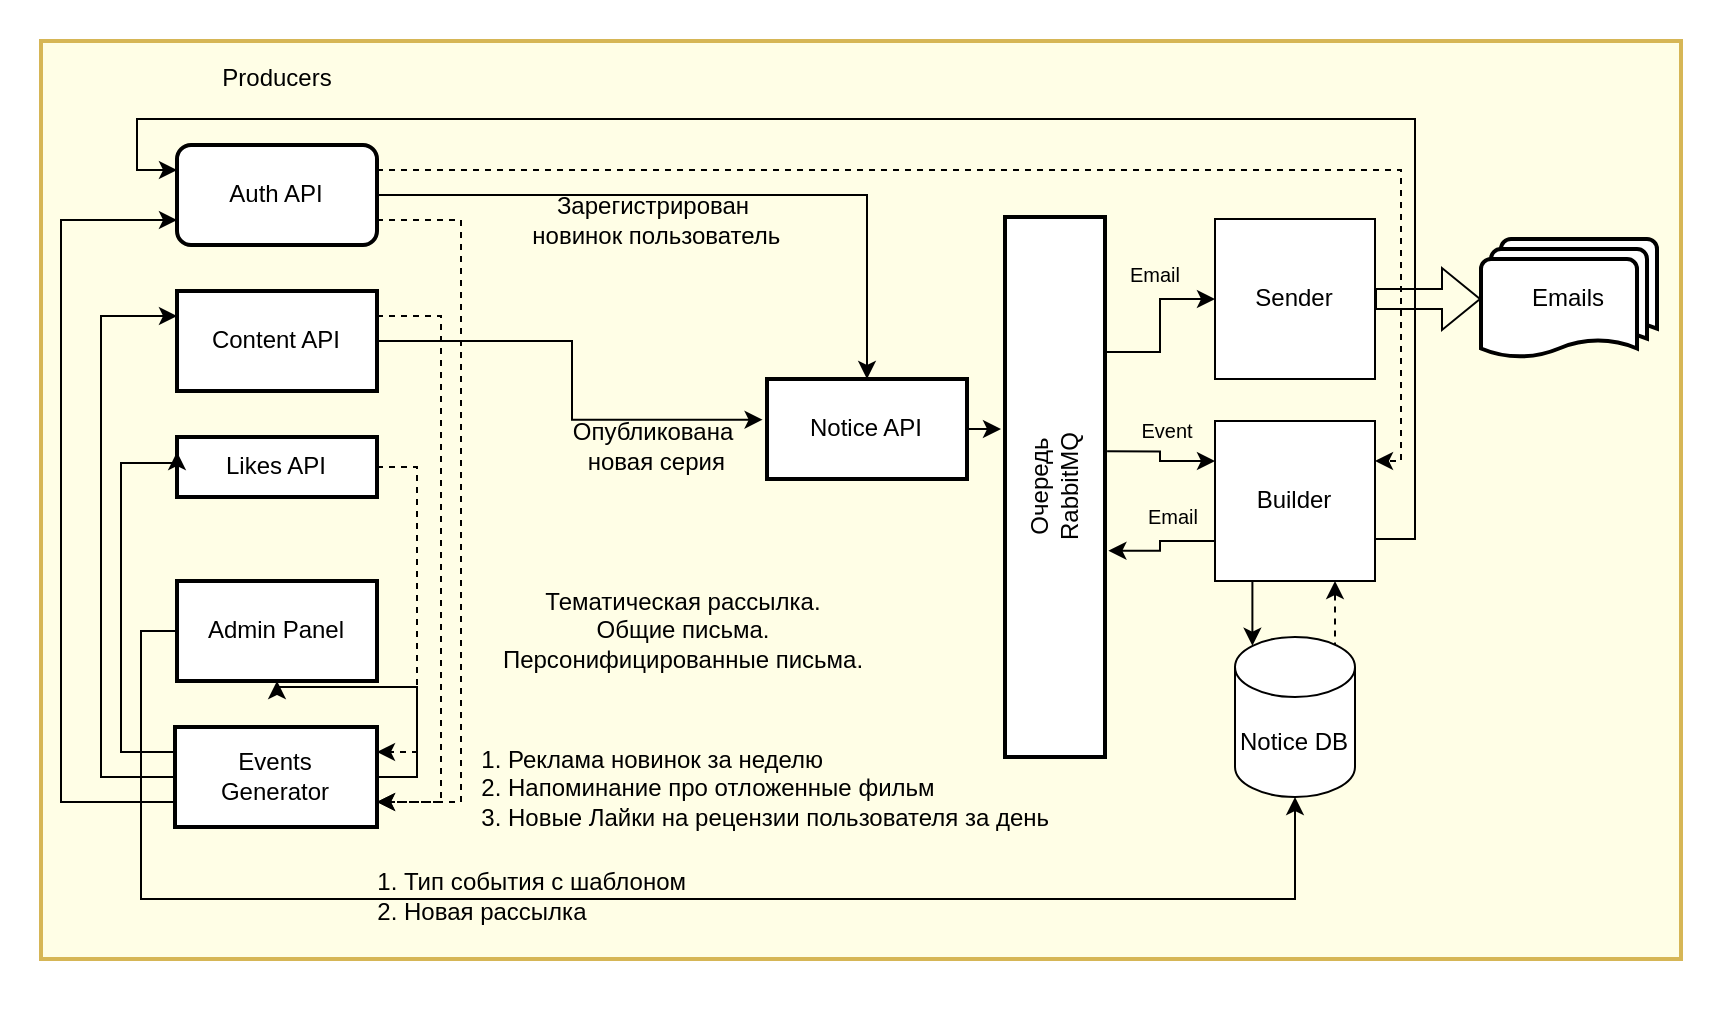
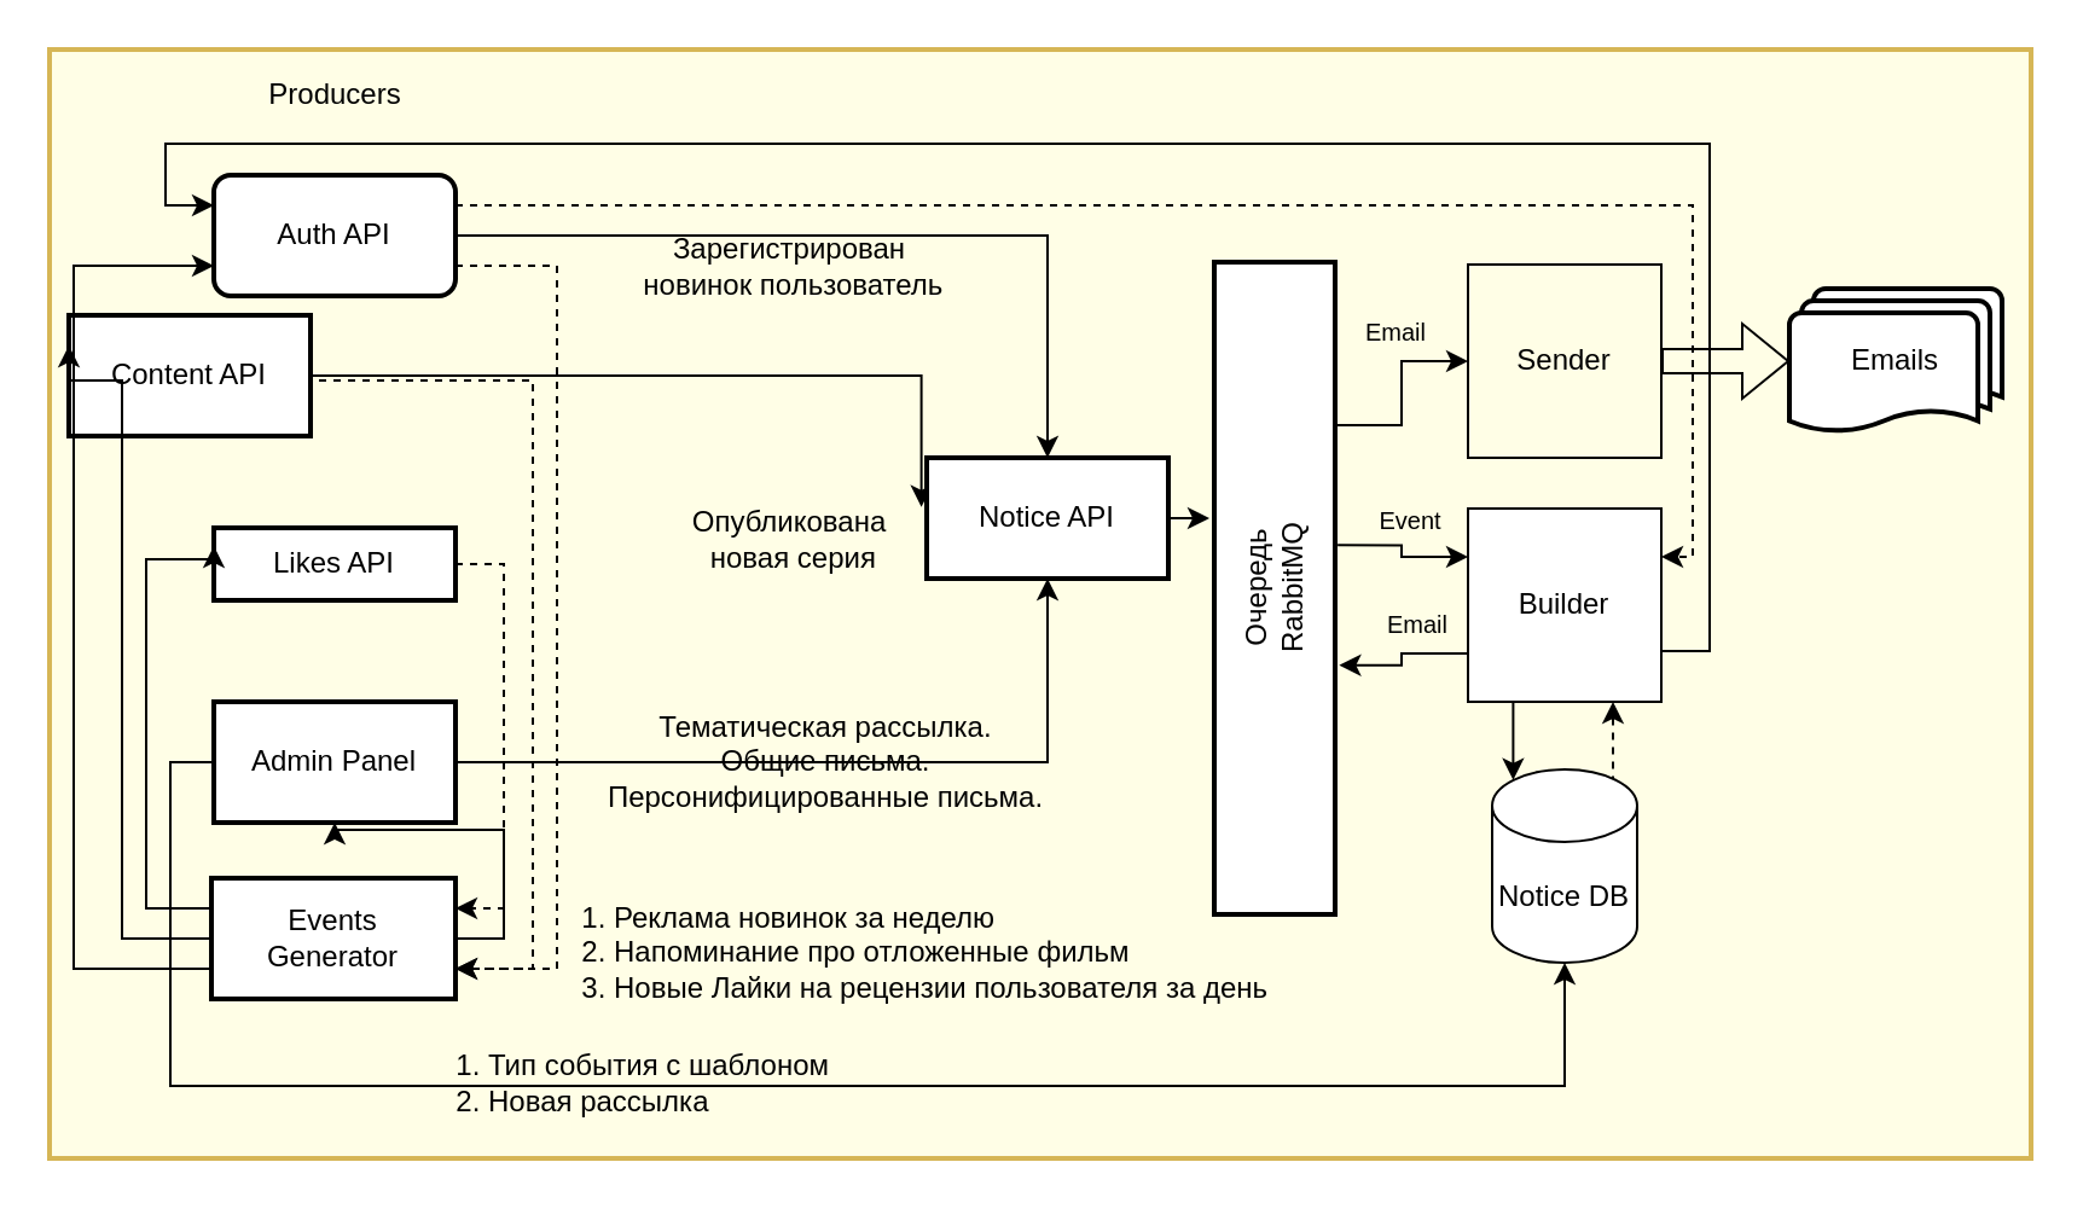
- <mxCell id="24" value="Sender" style="whiteSpace=wrap;html=1;aspect=fixed;rounded=0;" parent="1" vertex="1"><mxGeometry x="607" y="109" width="80" height="80" as="geometry" /></mxCell>
+ <mxCell id="24" value="Sender" style="whiteSpace=wrap;html=1;aspect=fixed;rounded=0;fillColor=#fffee6;" parent="1" vertex="1"><mxGeometry x="607" y="109" width="80" height="80" as="geometry" /></mxCell>
- <mxCell id="5" value="Content API" style="rounded=0;whiteSpace=wrap;html=1;absoluteArcSize=1;arcSize=14;strokeWidth=2;" parent="1" vertex="1"><mxGeometry x="88" y="145" width="100" height="50" as="geometry" /></mxCell>
+ <mxCell id="5" value="Content API" style="rounded=0;whiteSpace=wrap;html=1;absoluteArcSize=1;arcSize=14;strokeWidth=2;" parent="1" vertex="1"><mxGeometry x="28" y="130" width="100" height="50" as="geometry" /></mxCell>
+ <mxCell id="12" style="edgeStyle=orthogonalEdgeStyle;rounded=0;orthogonalLoop=1;jettySize=auto;html=1;exitX=1;exitY=0.5;exitDx=0;exitDy=0;" parent="1" source="14" target="27" edge="1"><mxGeometry relative="1" as="geometry" /></mxCell>
